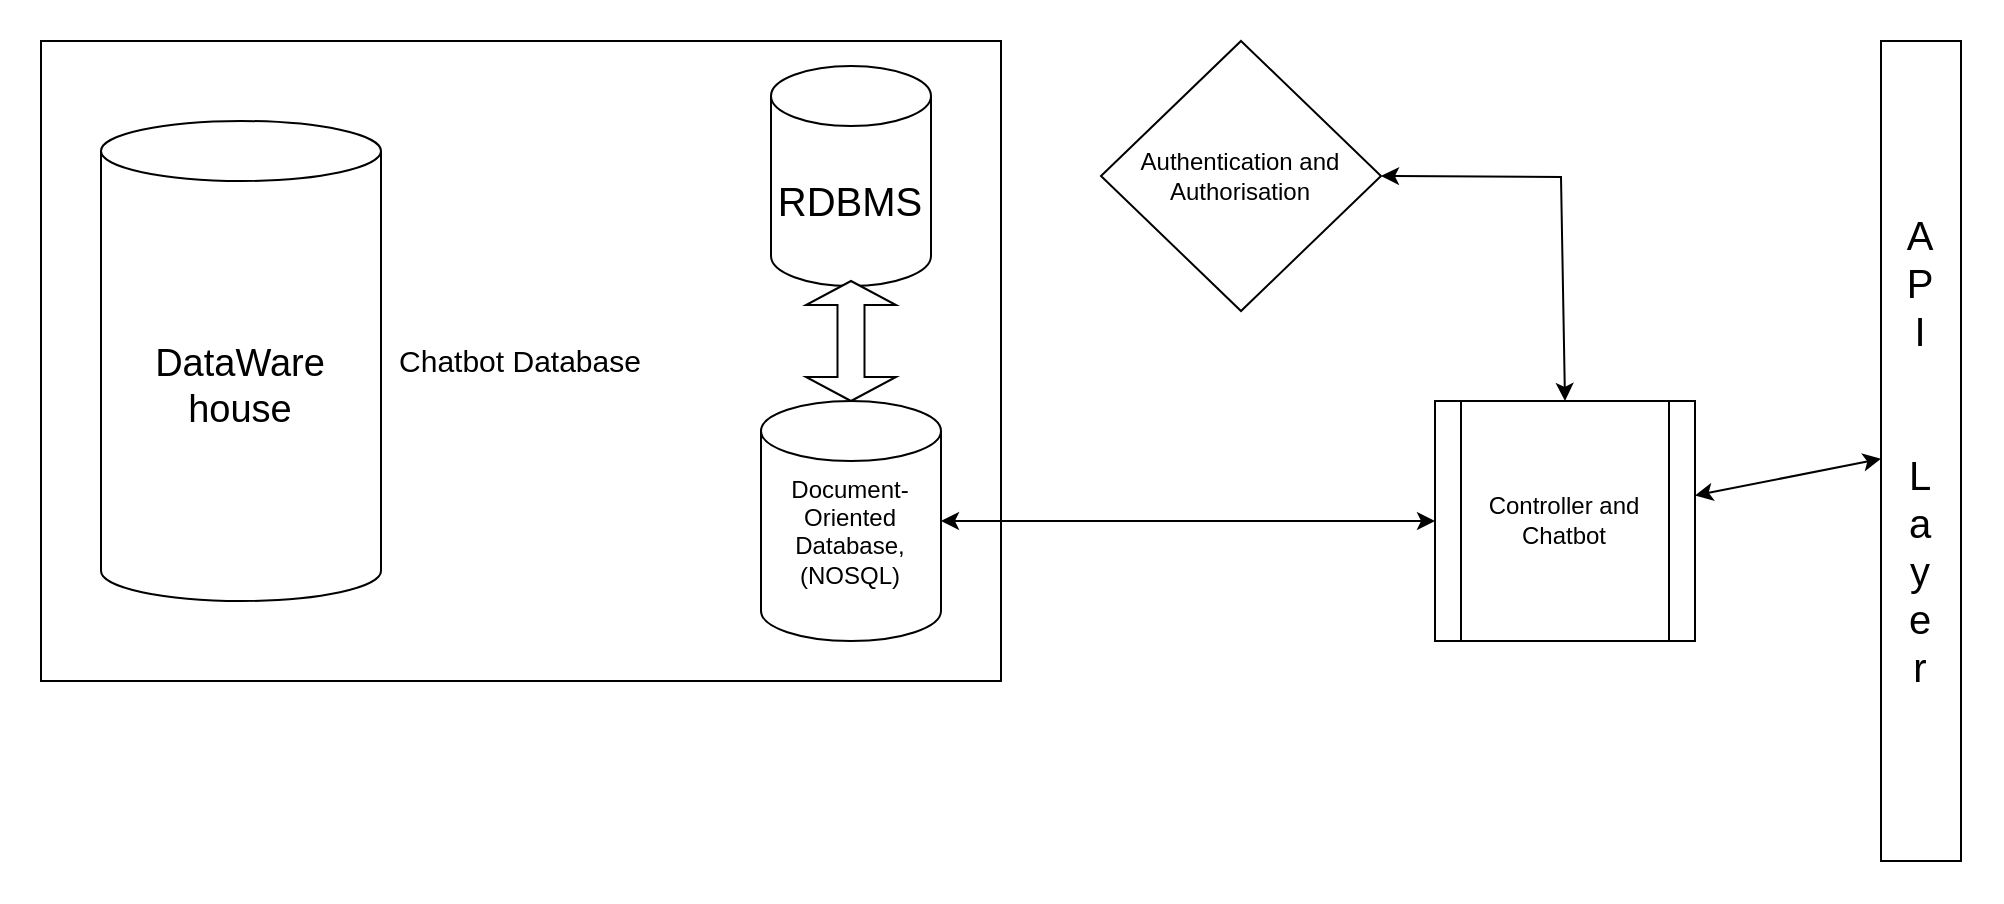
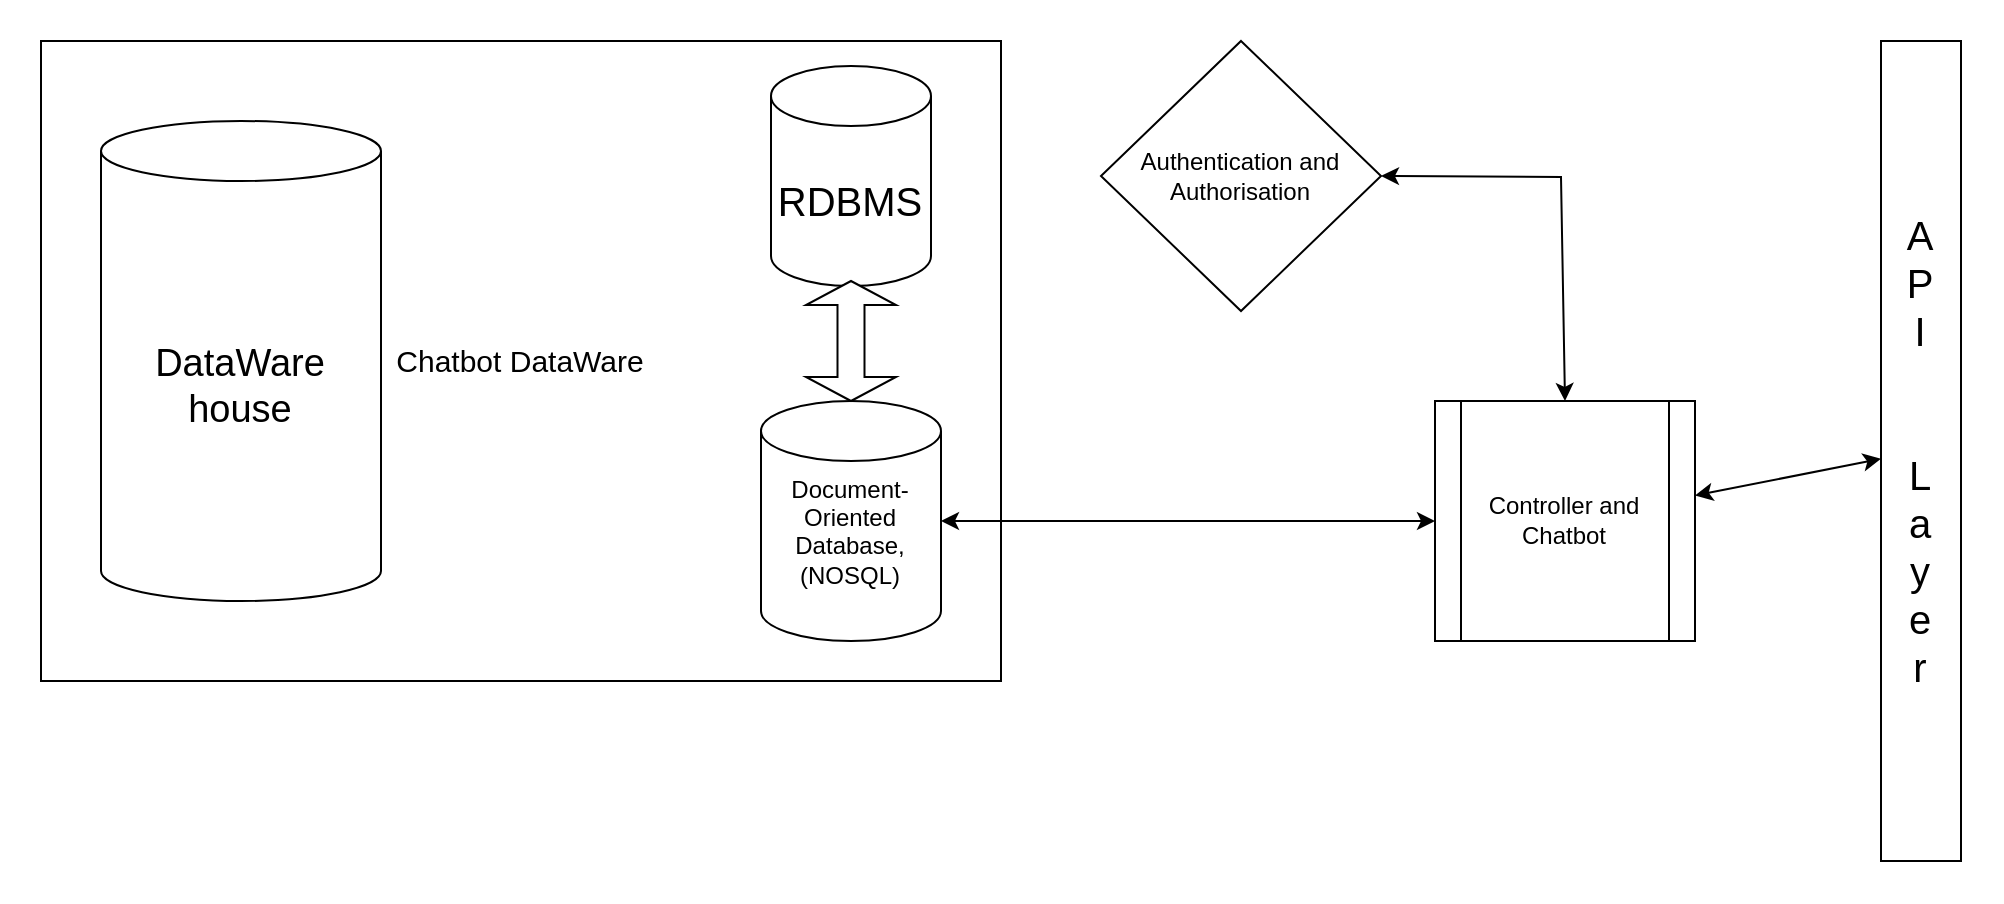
- <mxCell id="2" value="&lt;font style=&quot;font-size: 15px;&quot;&gt;Chatbot Database&lt;/font&gt;" style="rounded=0;whiteSpace=wrap;html=1;" vertex="1" parent="1"><mxGeometry y="20" width="480" height="320" as="geometry" x="20" /></mxCell>
+ <mxCell id="2" value="&lt;font style=&quot;font-size: 15px;&quot;&gt;Chatbot DataWare&lt;/font&gt;" style="rounded=0;whiteSpace=wrap;html=1;" vertex="1" parent="1"><mxGeometry y="20" width="480" height="320" as="geometry" x="20" /></mxCell>
